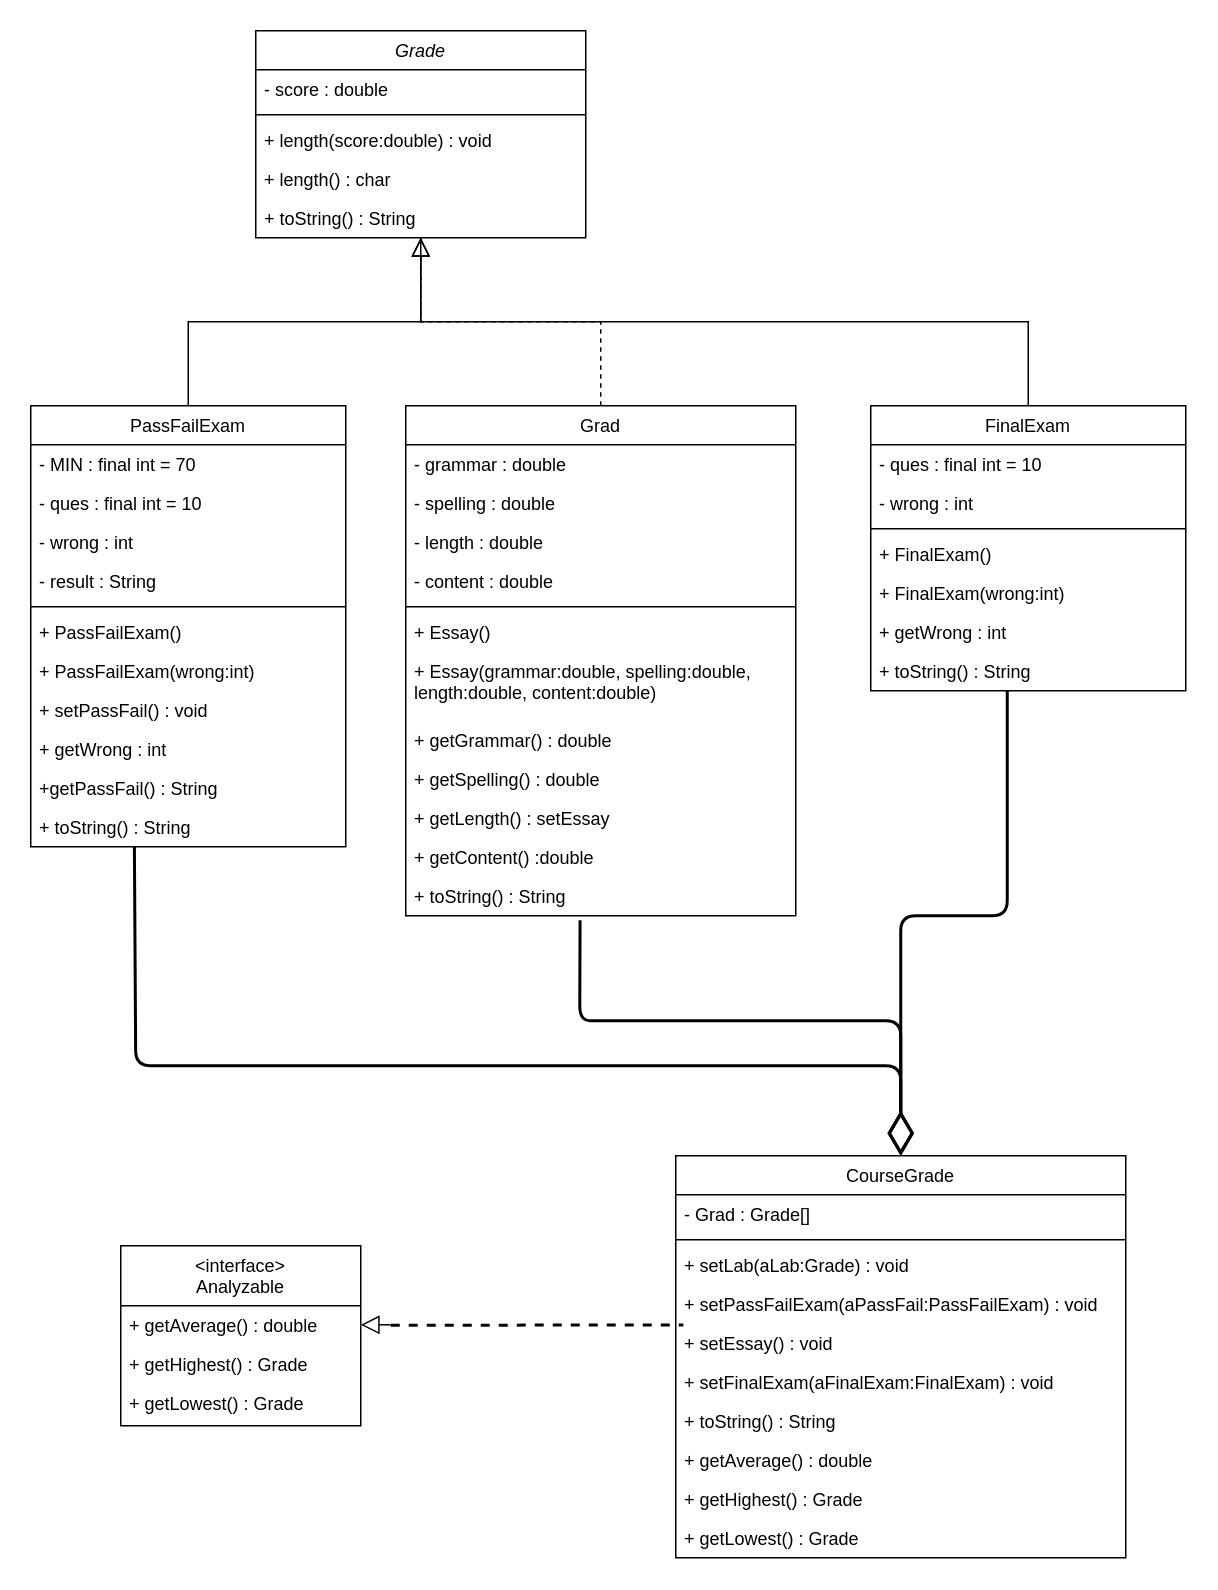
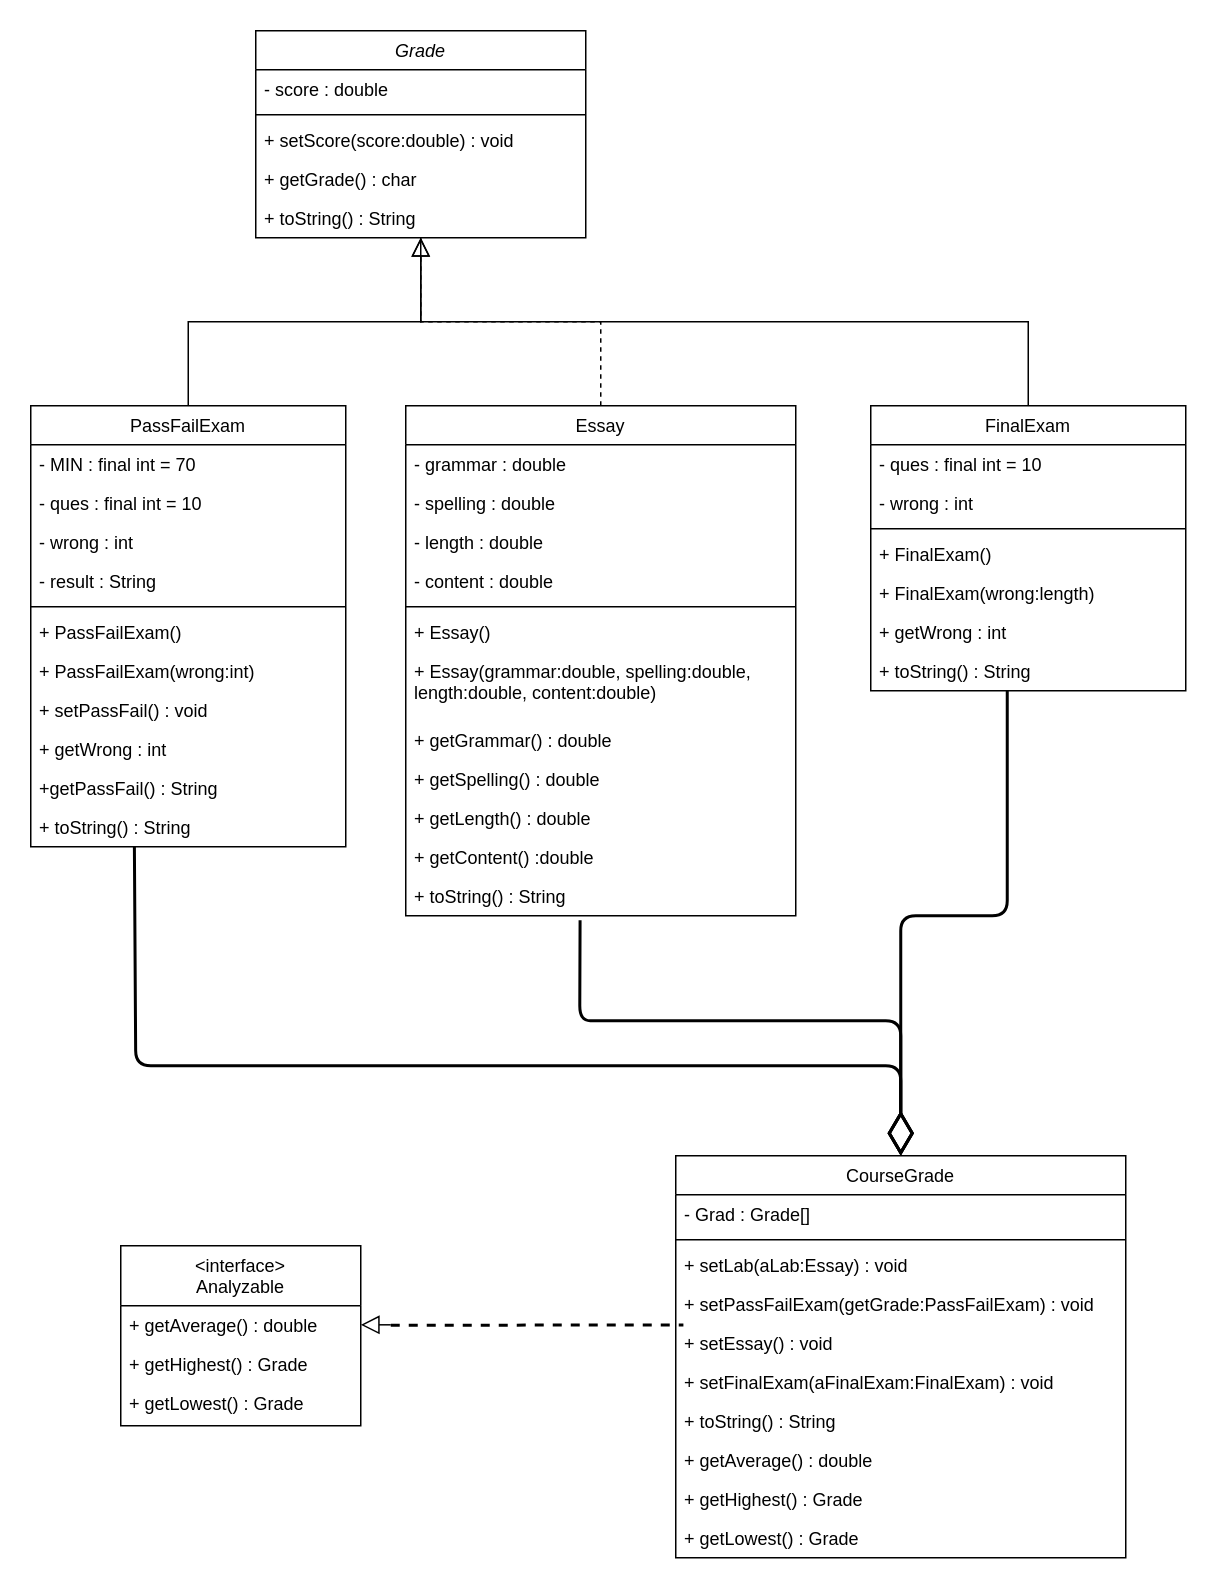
- <mxCell id="5" value="+ length(score:double) : void" style="text;align=left;verticalAlign=top;spacingLeft=4;spacingRight=4;overflow=hidden;rotatable=0;points=[[0,0.5],[1,0.5]];portConstraint=eastwest;" parent="2" vertex="1"><mxGeometry y="60" width="220" height="26" as="geometry" /></mxCell>
+ <mxCell id="5" value="+ setScore(score:double) : void" style="text;align=left;verticalAlign=top;spacingLeft=4;spacingRight=4;overflow=hidden;rotatable=0;points=[[0,0.5],[1,0.5]];portConstraint=eastwest;" parent="2" vertex="1"><mxGeometry y="60" width="220" height="26" as="geometry" /></mxCell>
- <mxCell id="6" value="+ length() : char" style="text;align=left;verticalAlign=top;spacingLeft=4;spacingRight=4;overflow=hidden;rotatable=0;points=[[0,0.5],[1,0.5]];portConstraint=eastwest;" parent="2" vertex="1"><mxGeometry y="86" width="220" height="26" as="geometry" /></mxCell>
+ <mxCell id="6" value="+ getGrade() : char" style="text;align=left;verticalAlign=top;spacingLeft=4;spacingRight=4;overflow=hidden;rotatable=0;points=[[0,0.5],[1,0.5]];portConstraint=eastwest;" parent="2" vertex="1"><mxGeometry y="86" width="220" height="26" as="geometry" /></mxCell>
- <mxCell id="21" value="Grad" style="swimlane;fontStyle=0;align=center;verticalAlign=top;childLayout=stackLayout;horizontal=1;startSize=26;horizontalStack=0;resizeParent=1;resizeLast=0;collapsible=1;marginBottom=0;rounded=0;shadow=0;strokeWidth=1;" parent="1" vertex="1"><mxGeometry x="270" y="270" width="260" height="340" as="geometry"><mxRectangle x="340" y="380" width="170" height="26" as="alternateBounds" /></mxGeometry></mxCell>
+ <mxCell id="21" value="Essay" style="swimlane;fontStyle=0;align=center;verticalAlign=top;childLayout=stackLayout;horizontal=1;startSize=26;horizontalStack=0;resizeParent=1;resizeLast=0;collapsible=1;marginBottom=0;rounded=0;shadow=0;strokeWidth=1;" parent="1" vertex="1"><mxGeometry x="270" y="270" width="260" height="340" as="geometry"><mxRectangle x="340" y="380" width="170" height="26" as="alternateBounds" /></mxGeometry></mxCell>
- <mxCell id="44" value="+ FinalExam(wrong:int) " style="text;align=left;verticalAlign=top;spacingLeft=4;spacingRight=4;overflow=hidden;rotatable=0;points=[[0,0.5],[1,0.5]];portConstraint=eastwest;" parent="39" vertex="1"><mxGeometry y="112" width="210" height="26" as="geometry" /></mxCell>
+ <mxCell id="44" value="+ FinalExam(wrong:length) " style="text;align=left;verticalAlign=top;spacingLeft=4;spacingRight=4;overflow=hidden;rotatable=0;points=[[0,0.5],[1,0.5]];portConstraint=eastwest;" parent="39" vertex="1"><mxGeometry y="112" width="210" height="26" as="geometry" /></mxCell>
- <mxCell id="31" value="+ getLength() : setEssay" style="text;align=left;verticalAlign=top;spacingLeft=4;spacingRight=4;overflow=hidden;rotatable=0;points=[[0,0.5],[1,0.5]];portConstraint=eastwest;" parent="21" vertex="1"><mxGeometry y="262" width="260" height="26" as="geometry" /></mxCell>
+ <mxCell id="31" value="+ getLength() : double" style="text;align=left;verticalAlign=top;spacingLeft=4;spacingRight=4;overflow=hidden;rotatable=0;points=[[0,0.5],[1,0.5]];portConstraint=eastwest;" parent="21" vertex="1"><mxGeometry y="262" width="260" height="26" as="geometry" /></mxCell>
- <mxCell id="51" value="+ setLab(aLab:Grade) : void" style="text;align=left;verticalAlign=top;spacingLeft=4;spacingRight=4;overflow=hidden;rotatable=0;points=[[0,0.5],[1,0.5]];portConstraint=eastwest;" parent="48" vertex="1"><mxGeometry y="60" width="300" height="26" as="geometry" /></mxCell>
+ <mxCell id="51" value="+ setLab(aLab:Essay) : void" style="text;align=left;verticalAlign=top;spacingLeft=4;spacingRight=4;overflow=hidden;rotatable=0;points=[[0,0.5],[1,0.5]];portConstraint=eastwest;" parent="48" vertex="1"><mxGeometry y="60" width="300" height="26" as="geometry" /></mxCell>
- <mxCell id="52" value="+ setPassFailExam(aPassFail:PassFailExam) : void" style="text;align=left;verticalAlign=top;spacingLeft=4;spacingRight=4;overflow=hidden;rotatable=0;points=[[0,0.5],[1,0.5]];portConstraint=eastwest;" parent="48" vertex="1"><mxGeometry y="86" width="300" height="26" as="geometry" /></mxCell>
+ <mxCell id="52" value="+ setPassFailExam(getGrade:PassFailExam) : void" style="text;align=left;verticalAlign=top;spacingLeft=4;spacingRight=4;overflow=hidden;rotatable=0;points=[[0,0.5],[1,0.5]];portConstraint=eastwest;" parent="48" vertex="1"><mxGeometry y="86" width="300" height="26" as="geometry" /></mxCell>
